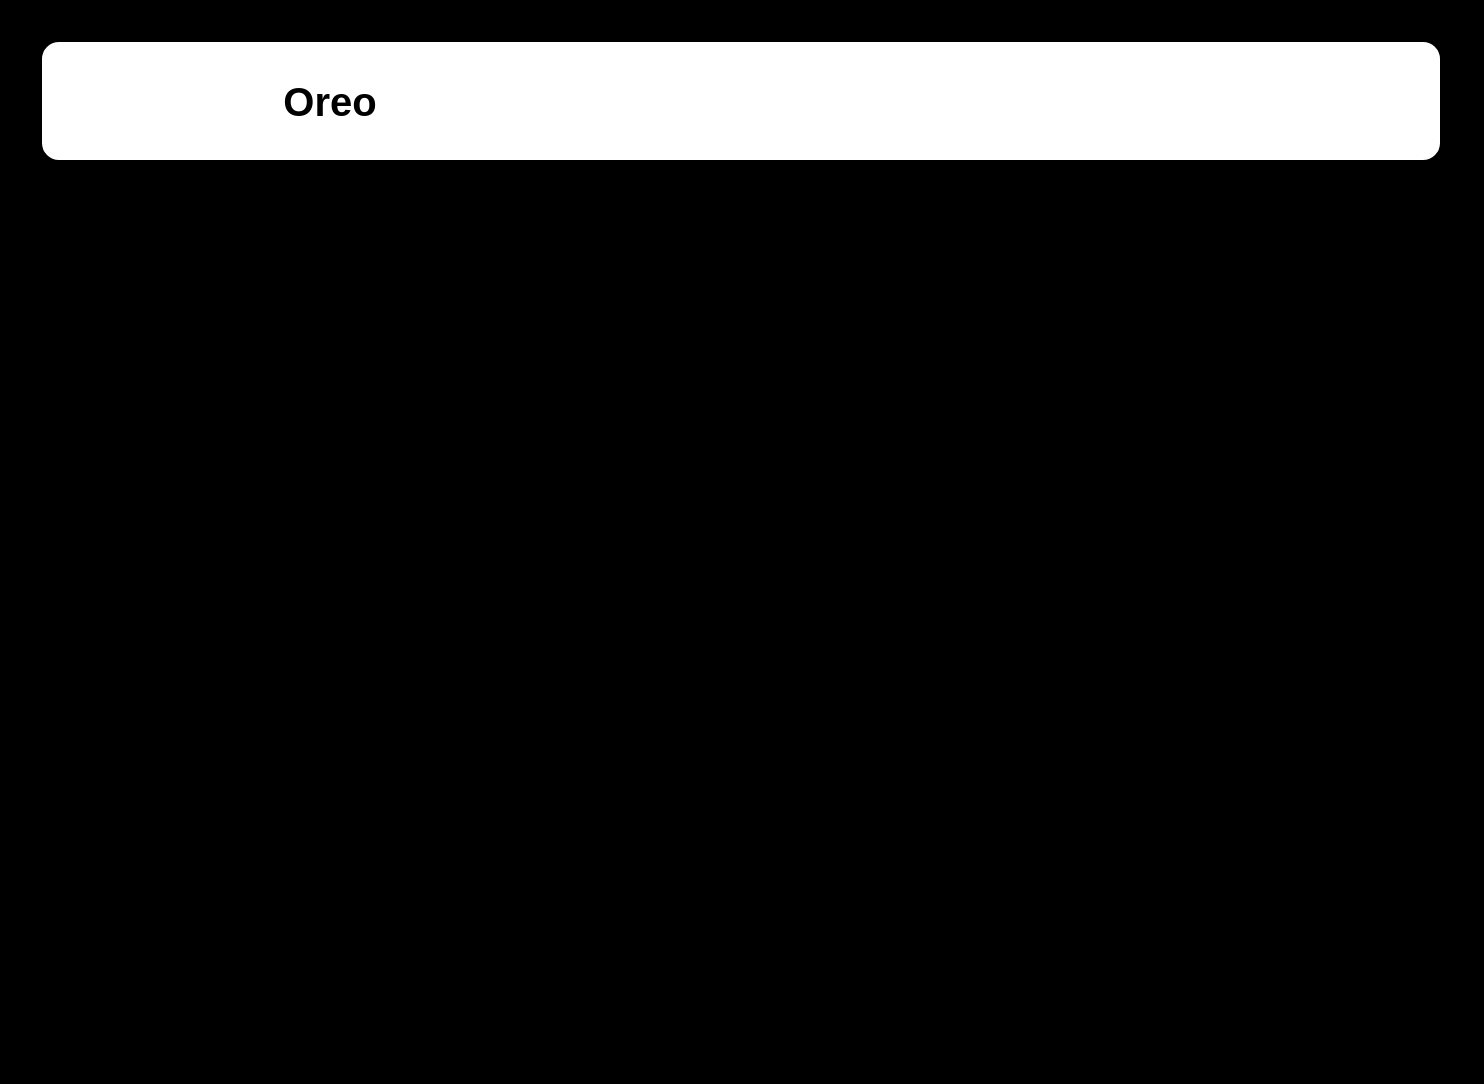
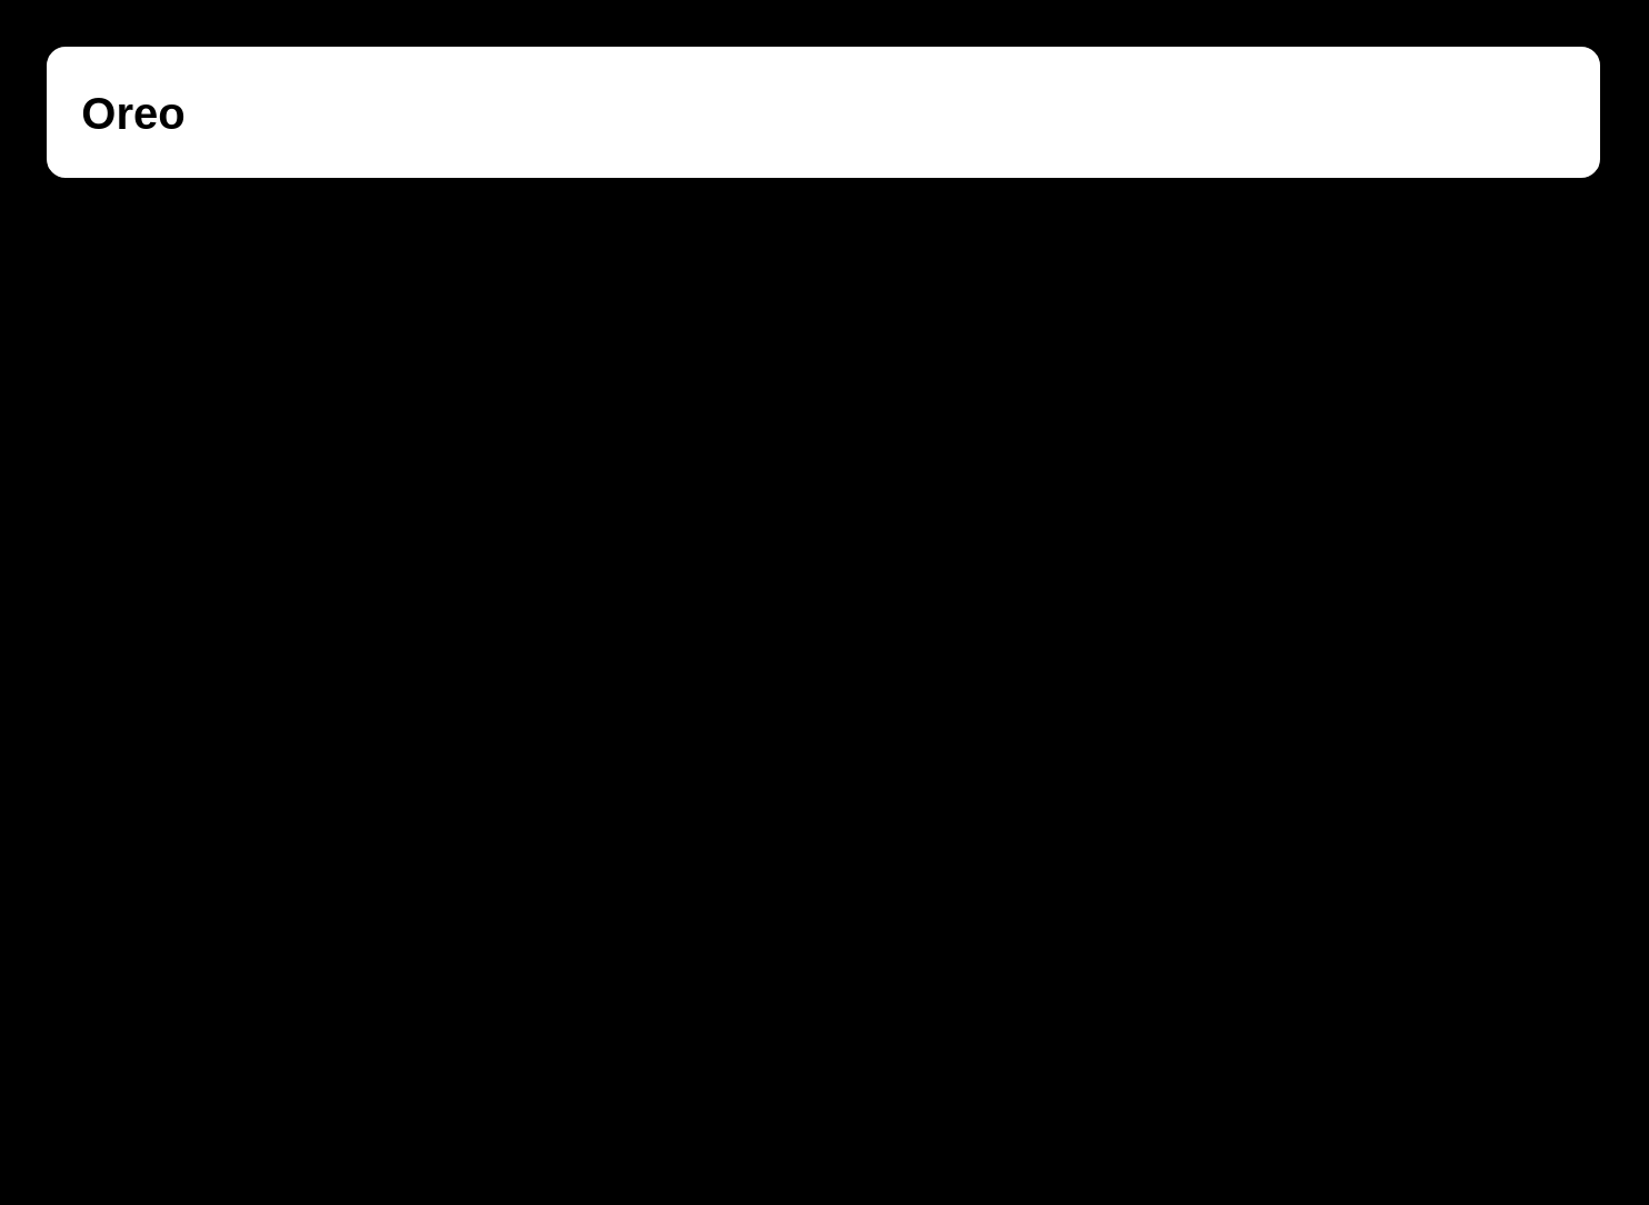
- <mxCell id="3" value="Oreo" style="text;html=1;strokeColor=none;fillColor=none;align=center;verticalAlign=middle;whiteSpace=wrap;rounded=0;shadow=1;fontStyle=1;fontSize=20;" parent="1" vertex="1"><mxGeometry x="135" y="37.5" width="60" height="25" as="geometry" /></mxCell>
+ <mxCell id="3" value="Oreo" style="text;html=1;strokeColor=none;fillColor=none;align=center;verticalAlign=middle;whiteSpace=wrap;rounded=0;shadow=1;fontStyle=1;fontSize=20;" parent="1" vertex="1"><mxGeometry x="30" y="37.5" width="60" height="25" as="geometry" /></mxCell>
